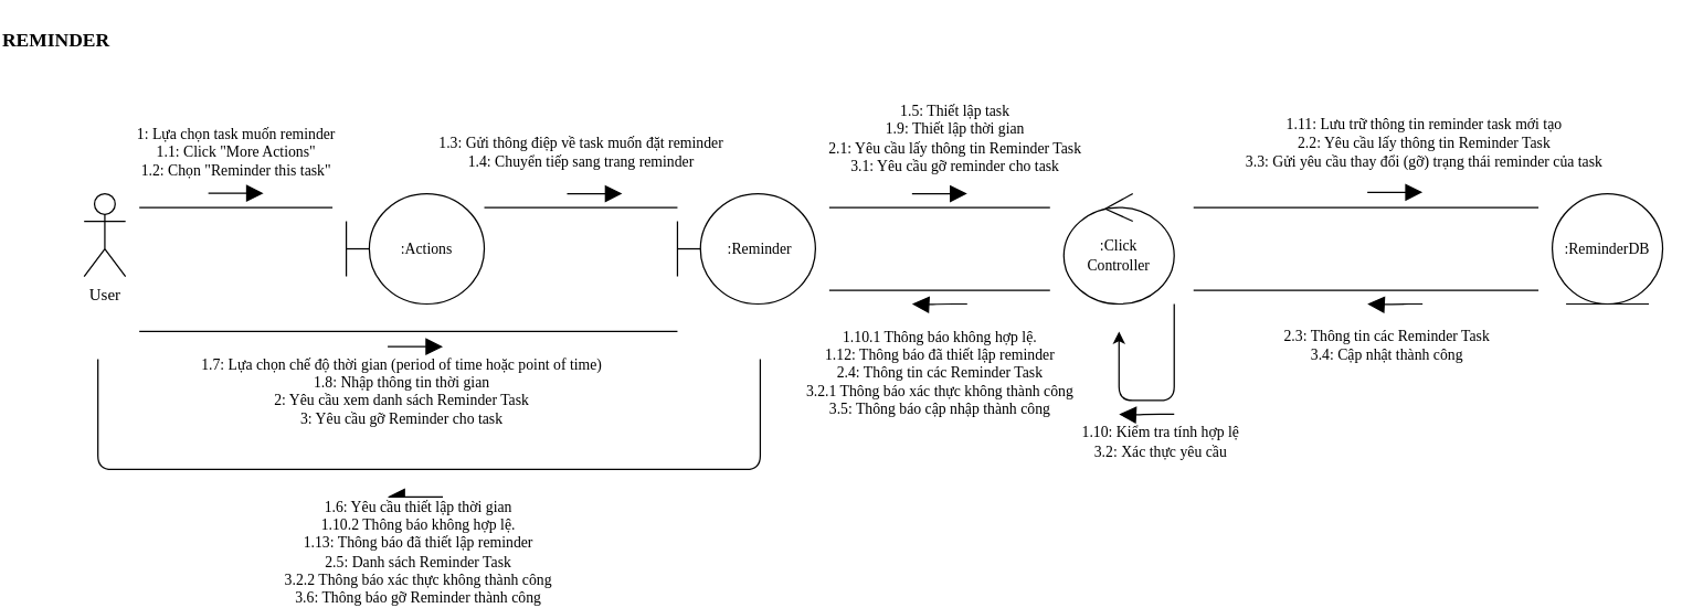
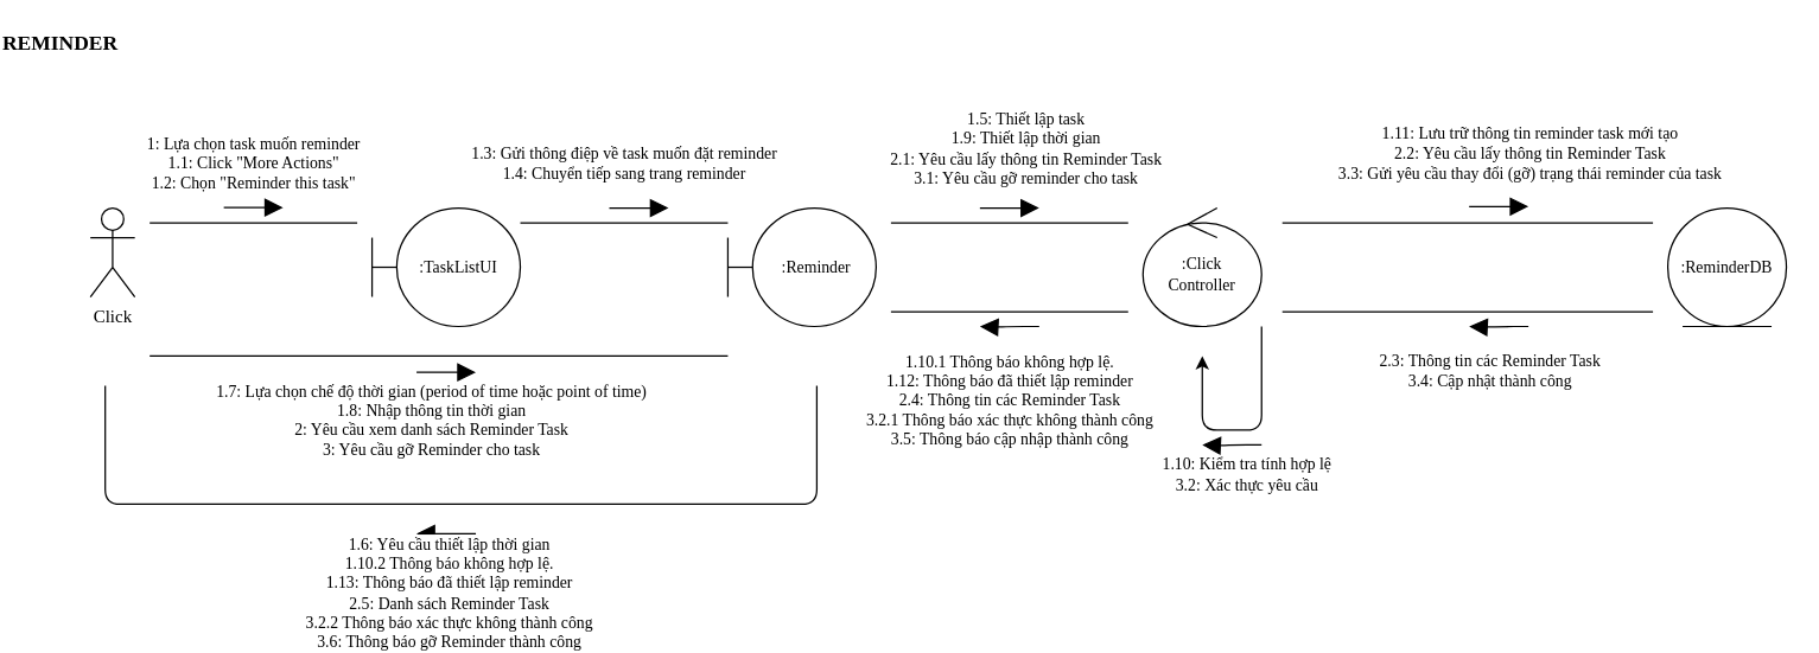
- <mxCell id="6" value=":Actions" style="shape=umlBoundary;whiteSpace=wrap;html=1;fontFamily=Verdana;fontSize=11;" parent="1" vertex="1"><mxGeometry x="250" y="140" width="100" height="80" as="geometry" /></mxCell>
+ <mxCell id="6" value=":TaskListUI" style="shape=umlBoundary;whiteSpace=wrap;html=1;fontFamily=Verdana;fontSize=11;" parent="1" vertex="1"><mxGeometry x="250" y="140" width="100" height="80" as="geometry" /></mxCell>
- <mxCell id="2" value="User" style="shape=umlActor;verticalLabelPosition=bottom;verticalAlign=top;html=1;outlineConnect=0;fontFamily=Verdana;" parent="1" vertex="1"><mxGeometry x="60" y="140" width="30" height="60" as="geometry" /></mxCell>
+ <mxCell id="2" value="Click" style="shape=umlActor;verticalLabelPosition=bottom;verticalAlign=top;html=1;outlineConnect=0;fontFamily=Verdana;" parent="1" vertex="1"><mxGeometry x="60" y="140" width="30" height="60" as="geometry" /></mxCell>
